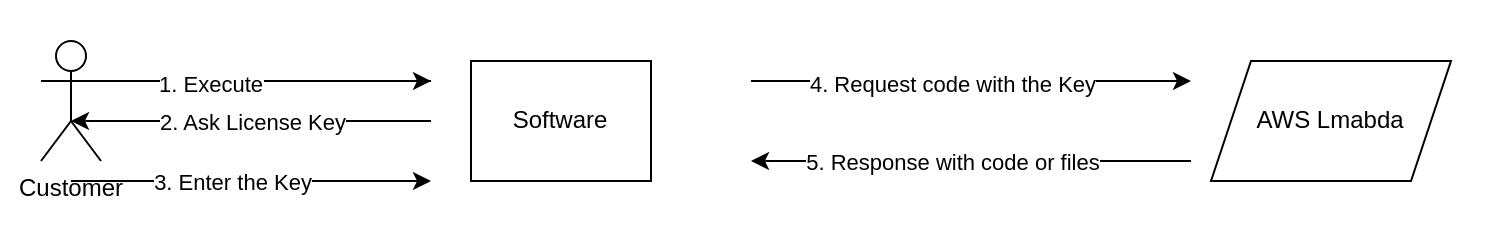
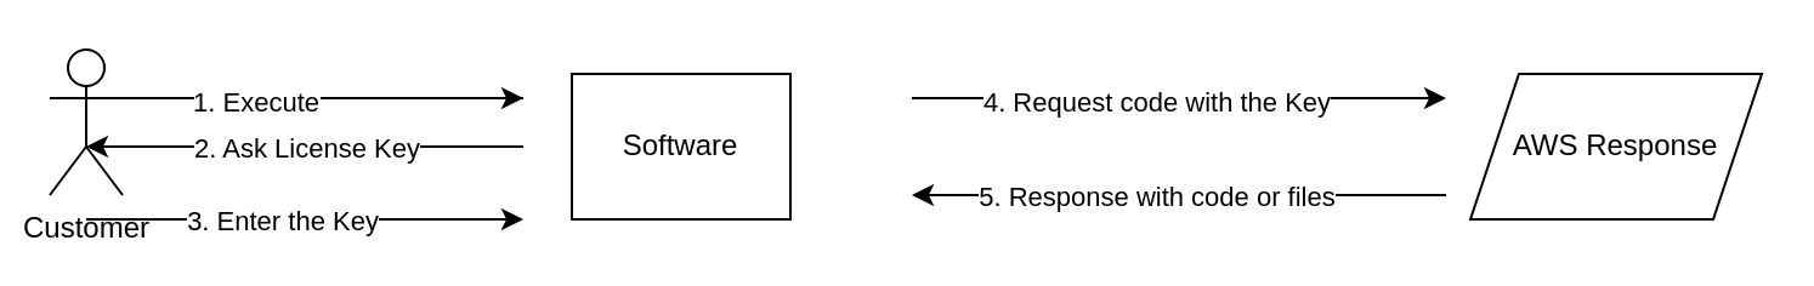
- <mxCell id="4" value="AWS Lmabda" style="shape=parallelogram;perimeter=parallelogramPerimeter;whiteSpace=wrap;html=1;fixedSize=1;" vertex="1" parent="1"><mxGeometry x="605" y="30" width="120" height="60" as="geometry" /></mxCell>
+ <mxCell id="4" value="AWS Response" style="shape=parallelogram;perimeter=parallelogramPerimeter;whiteSpace=wrap;html=1;fixedSize=1;" vertex="1" parent="1"><mxGeometry x="605" y="30" width="120" height="60" as="geometry" /></mxCell>
